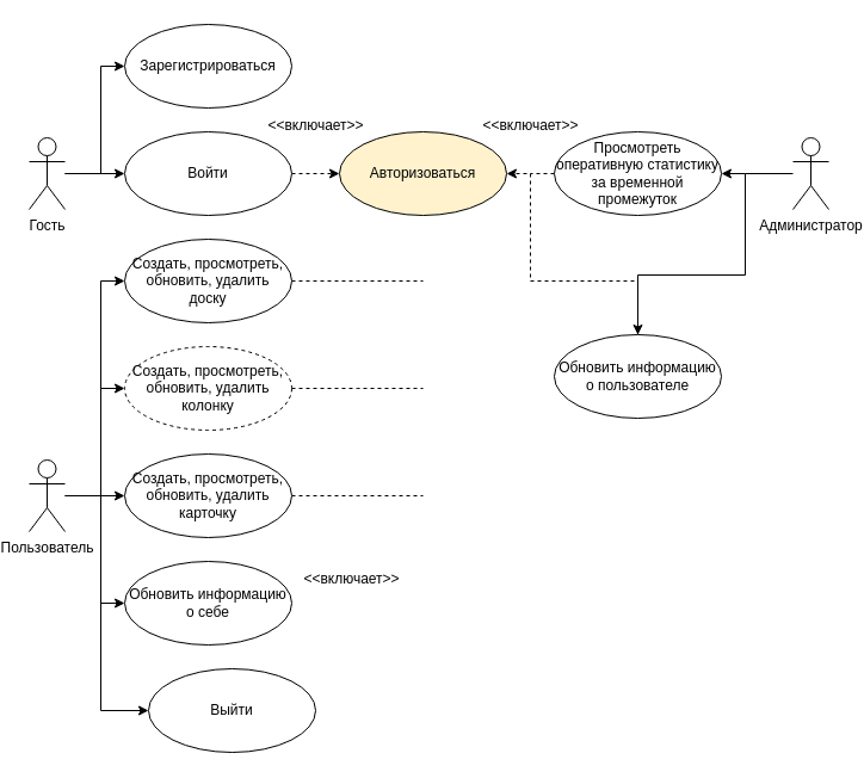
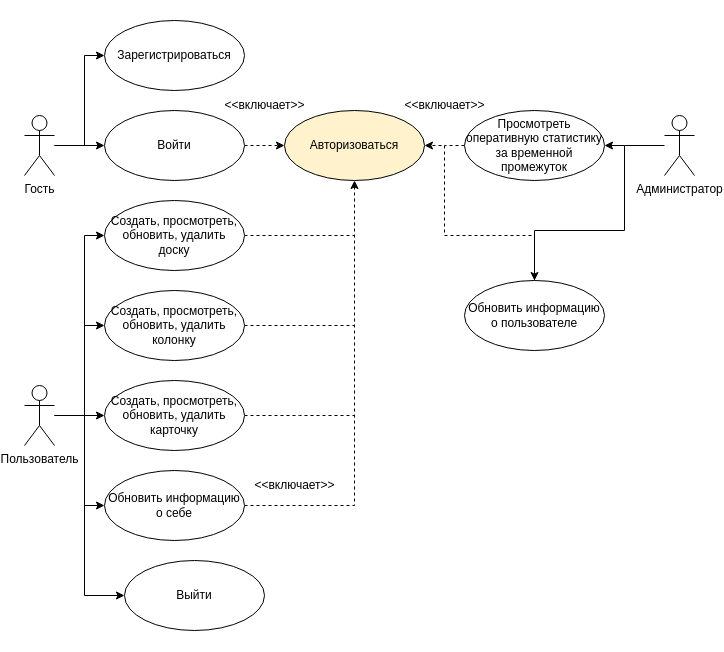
- <mxCell id="18" value="Создать, просмотреть, обновить, удалить&lt;div&gt;колонку&lt;/div&gt;" style="ellipse;whiteSpace=wrap;html=1;dashed=1;" parent="1" vertex="1"><mxGeometry x="100" y="290" width="140" height="70" as="geometry" /></mxCell>
+ <mxCell id="18" value="Создать, просмотреть, обновить, удалить&lt;div&gt;колонку&lt;/div&gt;" style="ellipse;whiteSpace=wrap;html=1;" parent="1" vertex="1"><mxGeometry x="100" y="290" width="140" height="70" as="geometry" /></mxCell>
+ <mxCell id="23" style="edgeStyle=orthogonalEdgeStyle;rounded=0;orthogonalLoop=1;jettySize=auto;html=1;dashed=1;" parent="1" source="24" target="12" edge="1"><mxGeometry relative="1" as="geometry" /></mxCell>
